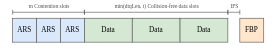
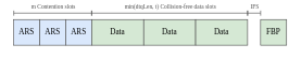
- <mxCell id="6" value="FBP" style="rounded=0;whiteSpace=wrap;html=1;fontSize=12;fontFamily=Times New Roman;fillColor=#ffe6cc;strokeColor=#4D4D4D;" vertex="1" parent="1"><mxGeometry x="400" y="30" width="40" height="40" as="geometry" /></mxCell>
+ <mxCell id="6" value="FBP" style="rounded=0;whiteSpace=wrap;html=1;fontSize=12;fontFamily=Times New Roman;fillColor=#d5e8d4;strokeColor=#4D4D4D;" vertex="1" parent="1"><mxGeometry x="400" y="30" width="40" height="40" as="geometry" /></mxCell>
